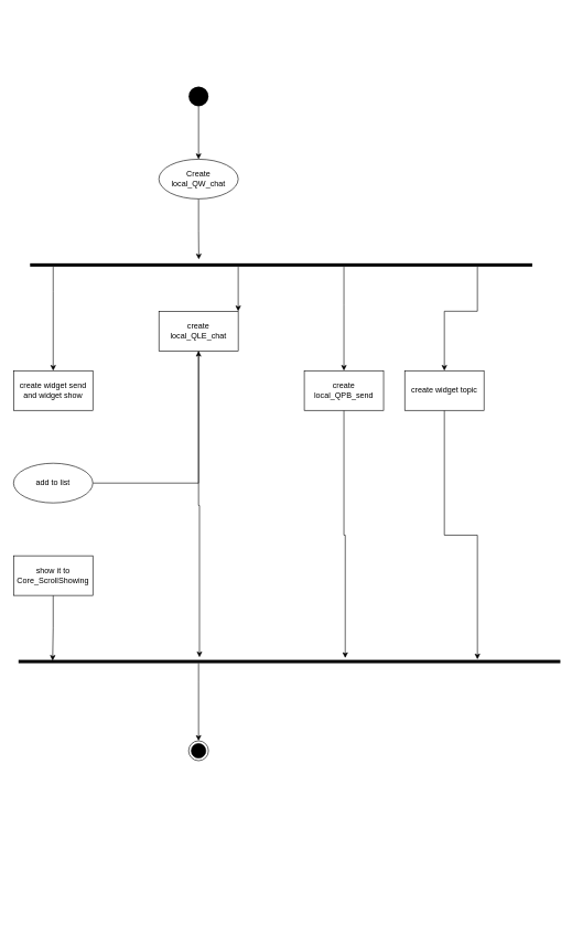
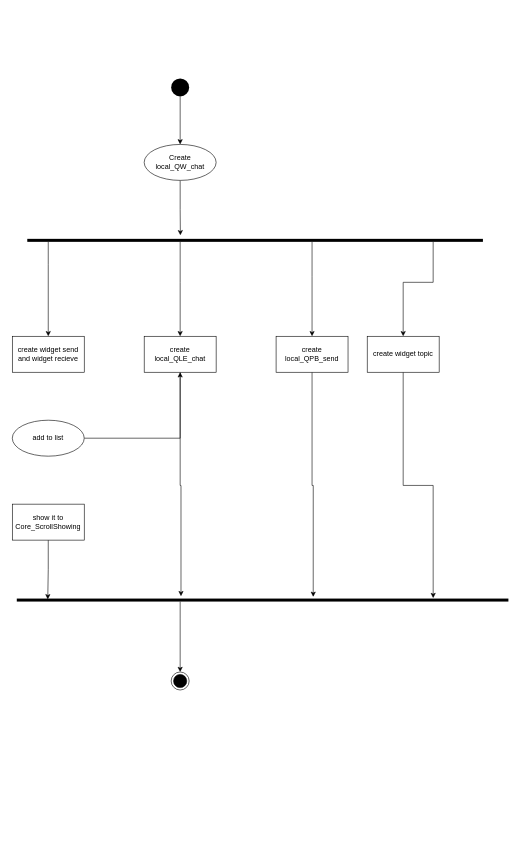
- <mxCell id="17" value="create local_QLE_chat" style="whiteSpace=wrap;html=1;fillColor=#FFFFFF;strokeColor=default;" parent="1" vertex="1"><mxGeometry x="240" y="470" width="120" height="60" as="geometry" /></mxCell>
+ <mxCell id="17" value="create local_QLE_chat" style="whiteSpace=wrap;html=1;fillColor=#FFFFFF;strokeColor=default;" parent="1" vertex="1"><mxGeometry x="240" y="560" width="120" height="60" as="geometry" /></mxCell>
- <mxCell id="11" value="create widget send and widget show" style="whiteSpace=wrap;html=1;fillColor=#FFFFFF;strokeColor=default;" parent="1" vertex="1"><mxGeometry x="20" y="560" width="120" height="60" as="geometry" /></mxCell>
+ <mxCell id="11" value="create widget send and widget recieve" style="whiteSpace=wrap;html=1;fillColor=#FFFFFF;strokeColor=default;" parent="1" vertex="1"><mxGeometry x="20" y="560" width="120" height="60" as="geometry" /></mxCell>
